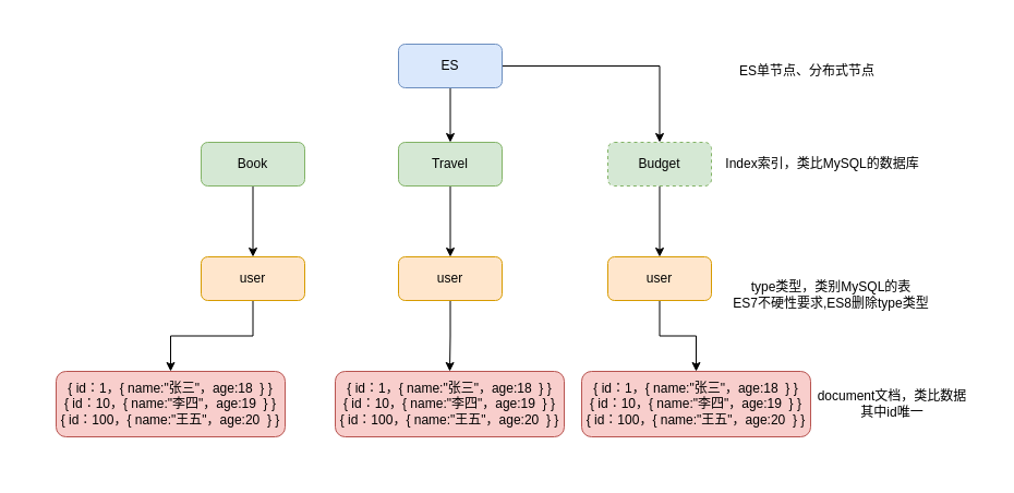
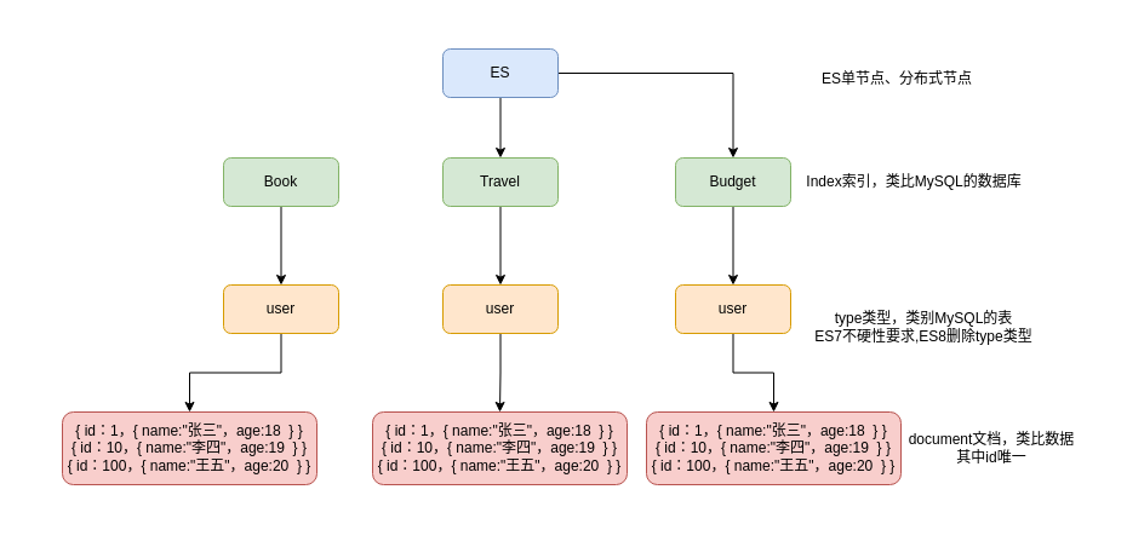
- <mxCell id="11" value="Budget" style="rounded=1;whiteSpace=wrap;html=1;fillColor=#d5e8d4;strokeColor=#82b366;dashed=1;" vertex="1" parent="1"><mxGeometry x="557" y="130" width="95" height="40" as="geometry" /></mxCell>
+ <mxCell id="11" value="Budget" style="rounded=1;whiteSpace=wrap;html=1;fillColor=#d5e8d4;strokeColor=#82b366;" vertex="1" parent="1"><mxGeometry x="557" y="130" width="95" height="40" as="geometry" /></mxCell>
